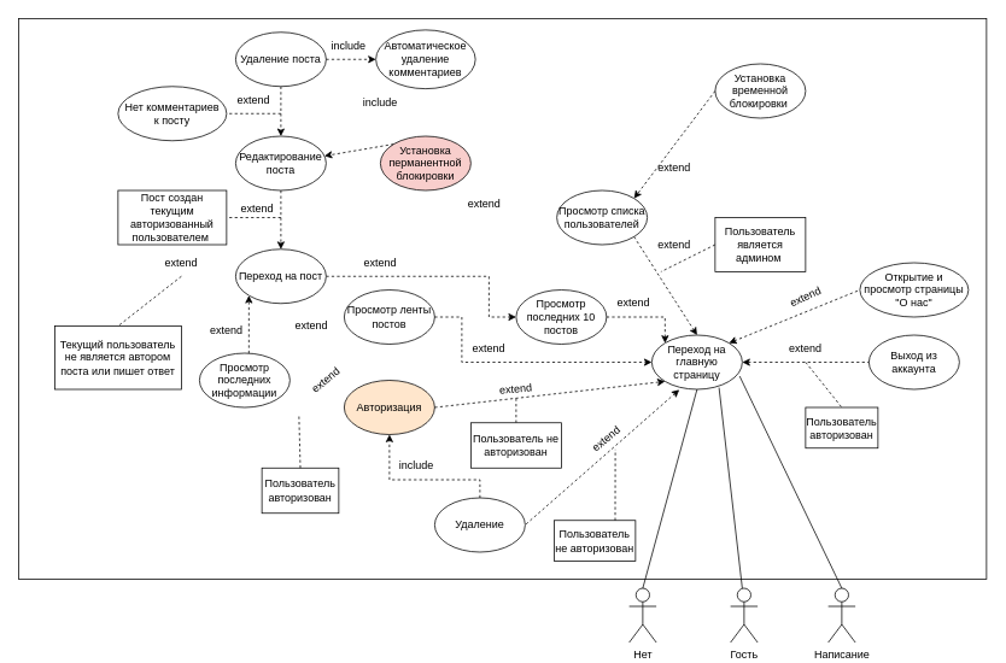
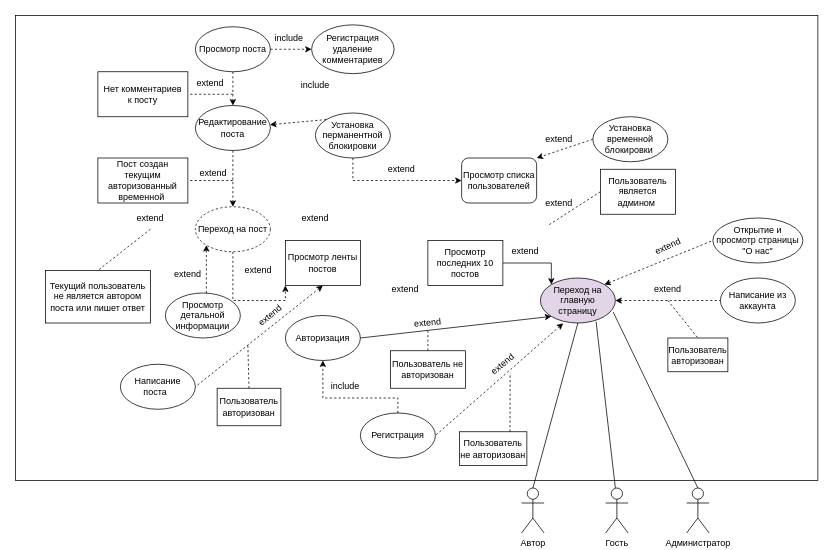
- <mxCell id="36" value="Удаление поста" style="ellipse;whiteSpace=wrap;html=1;" parent="1" vertex="1"><mxGeometry x="260" y="35" width="100" height="60" as="geometry" /></mxCell>
+ <mxCell id="36" value="Просмотр поста" style="ellipse;whiteSpace=wrap;html=1;" parent="1" vertex="1"><mxGeometry x="260" y="35" width="100" height="60" as="geometry" /></mxCell>
- <mxCell id="49" value="Автоматическое удаление комментариев" style="ellipse;whiteSpace=wrap;html=1;" parent="1" vertex="1"><mxGeometry x="415" y="32.5" width="110" height="65" as="geometry" /></mxCell>
+ <mxCell id="49" value="Регистрация удаление комментариев" style="ellipse;whiteSpace=wrap;html=1;" parent="1" vertex="1"><mxGeometry x="415" y="32.5" width="110" height="65" as="geometry" /></mxCell>
- <mxCell id="44" value="Установка&lt;br&gt;временной блокировки&amp;nbsp;" style="ellipse;whiteSpace=wrap;html=1;" parent="1" vertex="1"><mxGeometry x="790" y="70" width="100" height="60" as="geometry" /></mxCell>
+ <mxCell id="44" value="Установка&lt;br&gt;временной блокировки&amp;nbsp;" style="ellipse;whiteSpace=wrap;html=1;" parent="1" vertex="1"><mxGeometry x="790" y="155" width="100" height="60" as="geometry" /></mxCell>
- <mxCell id="39" value="Нет комментариев&lt;br&gt;к посту" style="ellipse;whiteSpace=wrap;html=1;" parent="1" vertex="1"><mxGeometry x="130" y="95" width="120" height="60" as="geometry" /></mxCell>
+ <mxCell id="39" value="Нет комментариев&lt;br&gt;к посту" style="rounded=0;whiteSpace=wrap;html=1;" parent="1" vertex="1"><mxGeometry x="130" y="95" width="120" height="60" as="geometry" /></mxCell>
- <mxCell id="28" value="Редактирование поста" style="ellipse;whiteSpace=wrap;html=1;" parent="1" vertex="1"><mxGeometry x="260" y="150" width="100" height="60" as="geometry" /></mxCell>
+ <mxCell id="28" value="Редактирование поста" style="ellipse;whiteSpace=wrap;html=1;" parent="1" vertex="1"><mxGeometry x="260" y="140" width="100" height="60" as="geometry" /></mxCell>
- <mxCell id="47" value="Установка перманентной&lt;br&gt;&amp;nbsp;блокировки&amp;nbsp;" style="ellipse;whiteSpace=wrap;html=1;fillColor=#f8cecc;" parent="1" vertex="1"><mxGeometry x="420" y="150" width="100" height="60" as="geometry" /></mxCell>
+ <mxCell id="47" value="Установка перманентной&lt;br&gt;&amp;nbsp;блокировки&amp;nbsp;" style="ellipse;whiteSpace=wrap;html=1;" parent="1" vertex="1"><mxGeometry x="420" y="150" width="100" height="60" as="geometry" /></mxCell>
- <mxCell id="29" value="Пост создан текущим авторизованный пользователем&amp;nbsp;" style="rounded=0;whiteSpace=wrap;html=1;" parent="1" vertex="1"><mxGeometry x="130" y="210" width="120" height="60" as="geometry" /></mxCell>
+ <mxCell id="29" value="Пост создан текущим авторизованный временной&amp;nbsp;" style="rounded=0;whiteSpace=wrap;html=1;" parent="1" vertex="1"><mxGeometry x="130" y="210" width="120" height="60" as="geometry" /></mxCell>
+ <mxCell id="46" style="edgeStyle=orthogonalEdgeStyle;rounded=0;orthogonalLoop=1;jettySize=auto;html=1;entryX=0;entryY=0.5;entryDx=0;entryDy=0;exitX=0.5;exitY=1;exitDx=0;exitDy=0;dashed=1;" parent="1" source="47" target="64" edge="1"><mxGeometry relative="1" as="geometry"><Array as="points"><mxPoint x="470" y="240" /></Array></mxGeometry></mxCell>
- <mxCell id="64" value="Просмотр списка пользователей" style="ellipse;whiteSpace=wrap;html=1;" parent="1" vertex="1"><mxGeometry x="615" y="210" width="100" height="60" as="geometry" /></mxCell>
+ <mxCell id="64" value="Просмотр списка пользователей" style="whiteSpace=wrap;html=1;rounded=1;" parent="1" vertex="1"><mxGeometry x="615" y="210" width="100" height="60" as="geometry" /></mxCell>
- <mxCell id="73" value="Пользователь является админом&amp;nbsp;" style="rounded=0;whiteSpace=wrap;html=1;" parent="1" vertex="1"><mxGeometry x="790" y="240" width="100" height="60" as="geometry" /></mxCell>
+ <mxCell id="73" value="Пользователь является админом&amp;nbsp;" style="rounded=0;whiteSpace=wrap;html=1;" parent="1" vertex="1"><mxGeometry x="800" y="225" width="100" height="60" as="geometry" /></mxCell>
- <mxCell id="14" value="Переход на пост" style="ellipse;whiteSpace=wrap;html=1;" parent="1" vertex="1"><mxGeometry x="260" y="275" width="100" height="60" as="geometry" /></mxCell>
+ <mxCell id="14" value="Переход на пост" style="ellipse;whiteSpace=wrap;html=1;dashed=1;" parent="1" vertex="1"><mxGeometry x="260" y="275" width="100" height="60" as="geometry" /></mxCell>
- <mxCell id="12" style="edgeStyle=orthogonalEdgeStyle;rounded=0;orthogonalLoop=1;jettySize=auto;html=1;entryX=0;entryY=0.5;entryDx=0;entryDy=0;dashed=1;" parent="1" source="14" target="22" edge="1"><mxGeometry relative="1" as="geometry"><Array as="points"><mxPoint x="540" y="305" /><mxPoint x="540" y="350" /></Array></mxGeometry></mxCell>
- <mxCell id="69" value="" style="endArrow=classic;html=1;rounded=0;entryX=0.5;entryY=0;entryDx=0;entryDy=0;exitX=1;exitY=1;exitDx=0;exitDy=0;dashed=1;" parent="1" source="64" target="17" edge="1"><mxGeometry width="50" height="50" relative="1" as="geometry"><mxPoint x="730" y="275" as="sourcePoint" /><mxPoint x="770" y="126" as="targetPoint" /></mxGeometry></mxCell>
- <mxCell id="9" value="Просмотр ленты постов" style="ellipse;whiteSpace=wrap;html=1;" parent="1" vertex="1"><mxGeometry x="380" y="320" width="100" height="60" as="geometry" /></mxCell>
+ <mxCell id="9" value="Просмотр ленты постов" style="whiteSpace=wrap;html=1;rounded=0;" parent="1" vertex="1"><mxGeometry x="380" y="320" width="100" height="60" as="geometry" /></mxCell>
- <mxCell id="22" value="Просмотр последних 10 постов" style="ellipse;whiteSpace=wrap;html=1;" parent="1" vertex="1"><mxGeometry x="570" y="320" width="100" height="60" as="geometry" /></mxCell>
+ <mxCell id="22" value="Просмотр последних 10 постов" style="whiteSpace=wrap;html=1;rounded=0;" parent="1" vertex="1"><mxGeometry x="570" y="320" width="100" height="60" as="geometry" /></mxCell>
- <mxCell id="21" style="edgeStyle=orthogonalEdgeStyle;rounded=0;orthogonalLoop=1;jettySize=auto;html=1;entryX=0;entryY=0;entryDx=0;entryDy=0;dashed=1;exitX=1;exitY=0.5;exitDx=0;exitDy=0;" parent="1" source="22" target="17" edge="1"><mxGeometry relative="1" as="geometry"><Array as="points"><mxPoint x="735" y="350" /></Array></mxGeometry></mxCell>
+ <mxCell id="21" style="edgeStyle=orthogonalEdgeStyle;rounded=0;orthogonalLoop=1;jettySize=auto;html=1;entryX=0;entryY=0;entryDx=0;entryDy=0;dashed=0;exitX=1;exitY=0.5;exitDx=0;exitDy=0;" parent="1" source="22" target="17" edge="1"><mxGeometry relative="1" as="geometry"><Array as="points"><mxPoint x="735" y="350" /></Array></mxGeometry></mxCell>
+ <mxCell id="13" style="edgeStyle=orthogonalEdgeStyle;rounded=0;orthogonalLoop=1;jettySize=auto;html=1;entryX=0;entryY=1;entryDx=0;entryDy=0;exitX=0.5;exitY=1;exitDx=0;exitDy=0;dashed=1;" parent="1" source="14" target="9" edge="1"><mxGeometry relative="1" as="geometry" /></mxCell>
- <mxCell id="23" style="edgeStyle=orthogonalEdgeStyle;rounded=0;orthogonalLoop=1;jettySize=auto;html=1;entryX=0;entryY=0.5;entryDx=0;entryDy=0;dashed=1;exitX=1;exitY=0.5;exitDx=0;exitDy=0;" parent="1" source="9" target="17" edge="1"><mxGeometry relative="1" as="geometry"><mxPoint x="712" y="245" as="sourcePoint" /><mxPoint x="668" y="365" as="targetPoint" /><Array as="points"><mxPoint x="510" y="350" /><mxPoint x="510" y="400" /></Array></mxGeometry></mxCell>
- <mxCell id="17" value="Переход на главную&lt;br&gt;страницу" style="ellipse;whiteSpace=wrap;html=1;" parent="1" vertex="1"><mxGeometry x="720" y="370" width="100" height="60" as="geometry" /></mxCell>
+ <mxCell id="17" value="Переход на главную&lt;br&gt;страницу" style="ellipse;whiteSpace=wrap;html=1;fillColor=#e1d5e7;" parent="1" vertex="1"><mxGeometry x="720" y="370" width="100" height="60" as="geometry" /></mxCell>
- <mxCell id="50" value="Выход из аккаунта" style="ellipse;whiteSpace=wrap;html=1;" parent="1" vertex="1"><mxGeometry x="960" y="370" width="100" height="60" as="geometry" /></mxCell>
+ <mxCell id="50" value="Написание из аккаунта" style="ellipse;whiteSpace=wrap;html=1;" parent="1" vertex="1"><mxGeometry x="960" y="370" width="100" height="60" as="geometry" /></mxCell>
- <mxCell id="11" value="Просмотр последних информации" style="ellipse;whiteSpace=wrap;html=1;" parent="1" vertex="1"><mxGeometry x="220" y="390" width="100" height="60" as="geometry" /></mxCell>
+ <mxCell id="11" value="Просмотр детальной информации" style="ellipse;whiteSpace=wrap;html=1;" parent="1" vertex="1"><mxGeometry x="220" y="390" width="100" height="60" as="geometry" /></mxCell>
+ <mxCell id="30" value="" style="endArrow=none;dashed=1;html=1;rounded=0;entryX=1;entryY=0.5;entryDx=0;entryDy=0;endFill=0;startArrow=classic;startFill=1;exitX=0.5;exitY=1;exitDx=0;exitDy=0;" parent="1" source="9" target="16" edge="1"><mxGeometry width="50" height="50" relative="1" as="geometry"><mxPoint x="390" y="380" as="sourcePoint" /><mxPoint x="200" y="535" as="targetPoint" /><Array as="points" /></mxGeometry></mxCell>
- <mxCell id="59" value="" style="endArrow=classic;html=1;rounded=0;entryX=0;entryY=1;entryDx=0;entryDy=0;exitX=1;exitY=0.5;exitDx=0;exitDy=0;dashed=1;" parent="1" source="8" target="17" edge="1"><mxGeometry width="50" height="50" relative="1" as="geometry"><mxPoint x="535" y="440" as="sourcePoint" /><mxPoint x="585" y="390" as="targetPoint" /></mxGeometry></mxCell>
+ <mxCell id="59" value="" style="endArrow=classic;html=1;rounded=0;entryX=0;entryY=1;entryDx=0;entryDy=0;exitX=1;exitY=0.5;exitDx=0;exitDy=0;dashed=0;" parent="1" source="8" target="17" edge="1"><mxGeometry width="50" height="50" relative="1" as="geometry"><mxPoint x="535" y="440" as="sourcePoint" /><mxPoint x="585" y="390" as="targetPoint" /></mxGeometry></mxCell>
- <mxCell id="8" value="Авторизация" style="ellipse;whiteSpace=wrap;html=1;fillColor=#ffe6cc;" parent="1" vertex="1"><mxGeometry x="380" y="420" width="100" height="60" as="geometry" /></mxCell>
+ <mxCell id="8" value="Авторизация" style="ellipse;whiteSpace=wrap;html=1;" parent="1" vertex="1"><mxGeometry x="380" y="420" width="100" height="60" as="geometry" /></mxCell>
+ <mxCell id="16" value="Написание поста&amp;nbsp;&amp;nbsp;" style="ellipse;whiteSpace=wrap;html=1;" parent="1" vertex="1"><mxGeometry x="160" y="485" width="100" height="60" as="geometry" /></mxCell>
- <mxCell id="7" value="Удаление" style="ellipse;whiteSpace=wrap;html=1;" parent="1" vertex="1"><mxGeometry x="480" y="550" width="100" height="60" as="geometry" /></mxCell>
+ <mxCell id="7" value="Регистрация" style="ellipse;whiteSpace=wrap;html=1;" parent="1" vertex="1"><mxGeometry x="480" y="550" width="100" height="60" as="geometry" /></mxCell>
- <mxCell id="4" value="Нет" style="shape=umlActor;verticalLabelPosition=bottom;verticalAlign=top;html=1;outlineConnect=0;" parent="1" vertex="1"><mxGeometry x="695" y="650" width="30" height="60" as="geometry" /></mxCell>
+ <mxCell id="4" value="Автор" style="shape=umlActor;verticalLabelPosition=bottom;verticalAlign=top;html=1;outlineConnect=0;" parent="1" vertex="1"><mxGeometry x="695" y="650" width="30" height="60" as="geometry" /></mxCell>
- <mxCell id="5" value="Написание" style="shape=umlActor;verticalLabelPosition=bottom;verticalAlign=top;html=1;outlineConnect=0;" parent="1" vertex="1"><mxGeometry x="915" y="650" width="30" height="60" as="geometry" /></mxCell>
+ <mxCell id="5" value="Администратор" style="shape=umlActor;verticalLabelPosition=bottom;verticalAlign=top;html=1;outlineConnect=0;" parent="1" vertex="1"><mxGeometry x="915" y="650" width="30" height="60" as="geometry" /></mxCell>
